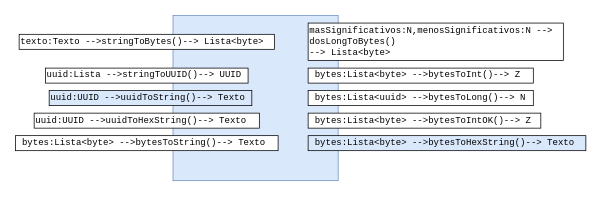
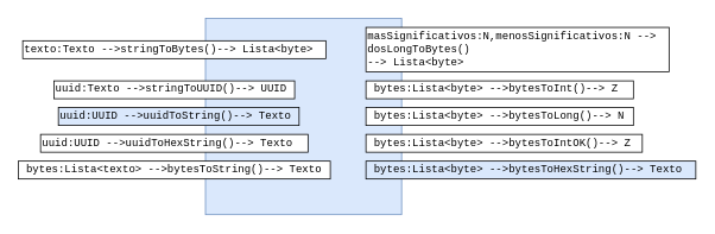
- <mxCell id="4" value="uuid:Lista --&amp;gt;stringToUUID()--&amp;gt; UUID" style="rounded=0;whiteSpace=wrap;html=1;autosize=1;align=left;fontFamily=Courier New;" vertex="1" parent="1"><mxGeometry x="60" y="90" width="270" height="20" as="geometry" /></mxCell>
+ <mxCell id="4" value="uuid:Texto --&amp;gt;stringToUUID()--&amp;gt; UUID" style="rounded=0;whiteSpace=wrap;html=1;autosize=1;align=left;fontFamily=Courier New;" vertex="1" parent="1"><mxGeometry x="60" y="90" width="270" height="20" as="geometry" /></mxCell>
- <mxCell id="10" value="&amp;nbsp;bytes:Lista&amp;lt;uuid&amp;gt; --&amp;gt;bytesToLong&lt;span&gt;()--&amp;gt; N&lt;/span&gt;" style="rounded=0;whiteSpace=wrap;html=1;autosize=1;align=left;fontFamily=Courier New;" vertex="1" parent="1"><mxGeometry x="410" y="120" width="300" height="20" as="geometry" /></mxCell>
+ <mxCell id="10" value="&amp;nbsp;bytes:Lista&amp;lt;byte&amp;gt; --&amp;gt;bytesToLong&lt;span&gt;()--&amp;gt; N&lt;/span&gt;" style="rounded=0;whiteSpace=wrap;html=1;autosize=1;align=left;fontFamily=Courier New;" vertex="1" parent="1"><mxGeometry x="410" y="120" width="300" height="20" as="geometry" /></mxCell>
- <mxCell id="7" value="&amp;nbsp;bytes:Lista&amp;lt;byte&amp;gt; --&amp;gt;bytesToString&lt;span&gt;()--&amp;gt; Texto&lt;/span&gt;" style="rounded=0;whiteSpace=wrap;html=1;autosize=1;align=left;fontFamily=Courier New;" vertex="1" parent="1"><mxGeometry x="20" y="180" width="350" height="20" as="geometry" /></mxCell>
+ <mxCell id="7" value="&amp;nbsp;bytes:Lista&amp;lt;texto&amp;gt; --&amp;gt;bytesToString&lt;span&gt;()--&amp;gt; Texto&lt;/span&gt;" style="rounded=0;whiteSpace=wrap;html=1;autosize=1;align=left;fontFamily=Courier New;" vertex="1" parent="1"><mxGeometry x="20" y="180" width="350" height="20" as="geometry" /></mxCell>
